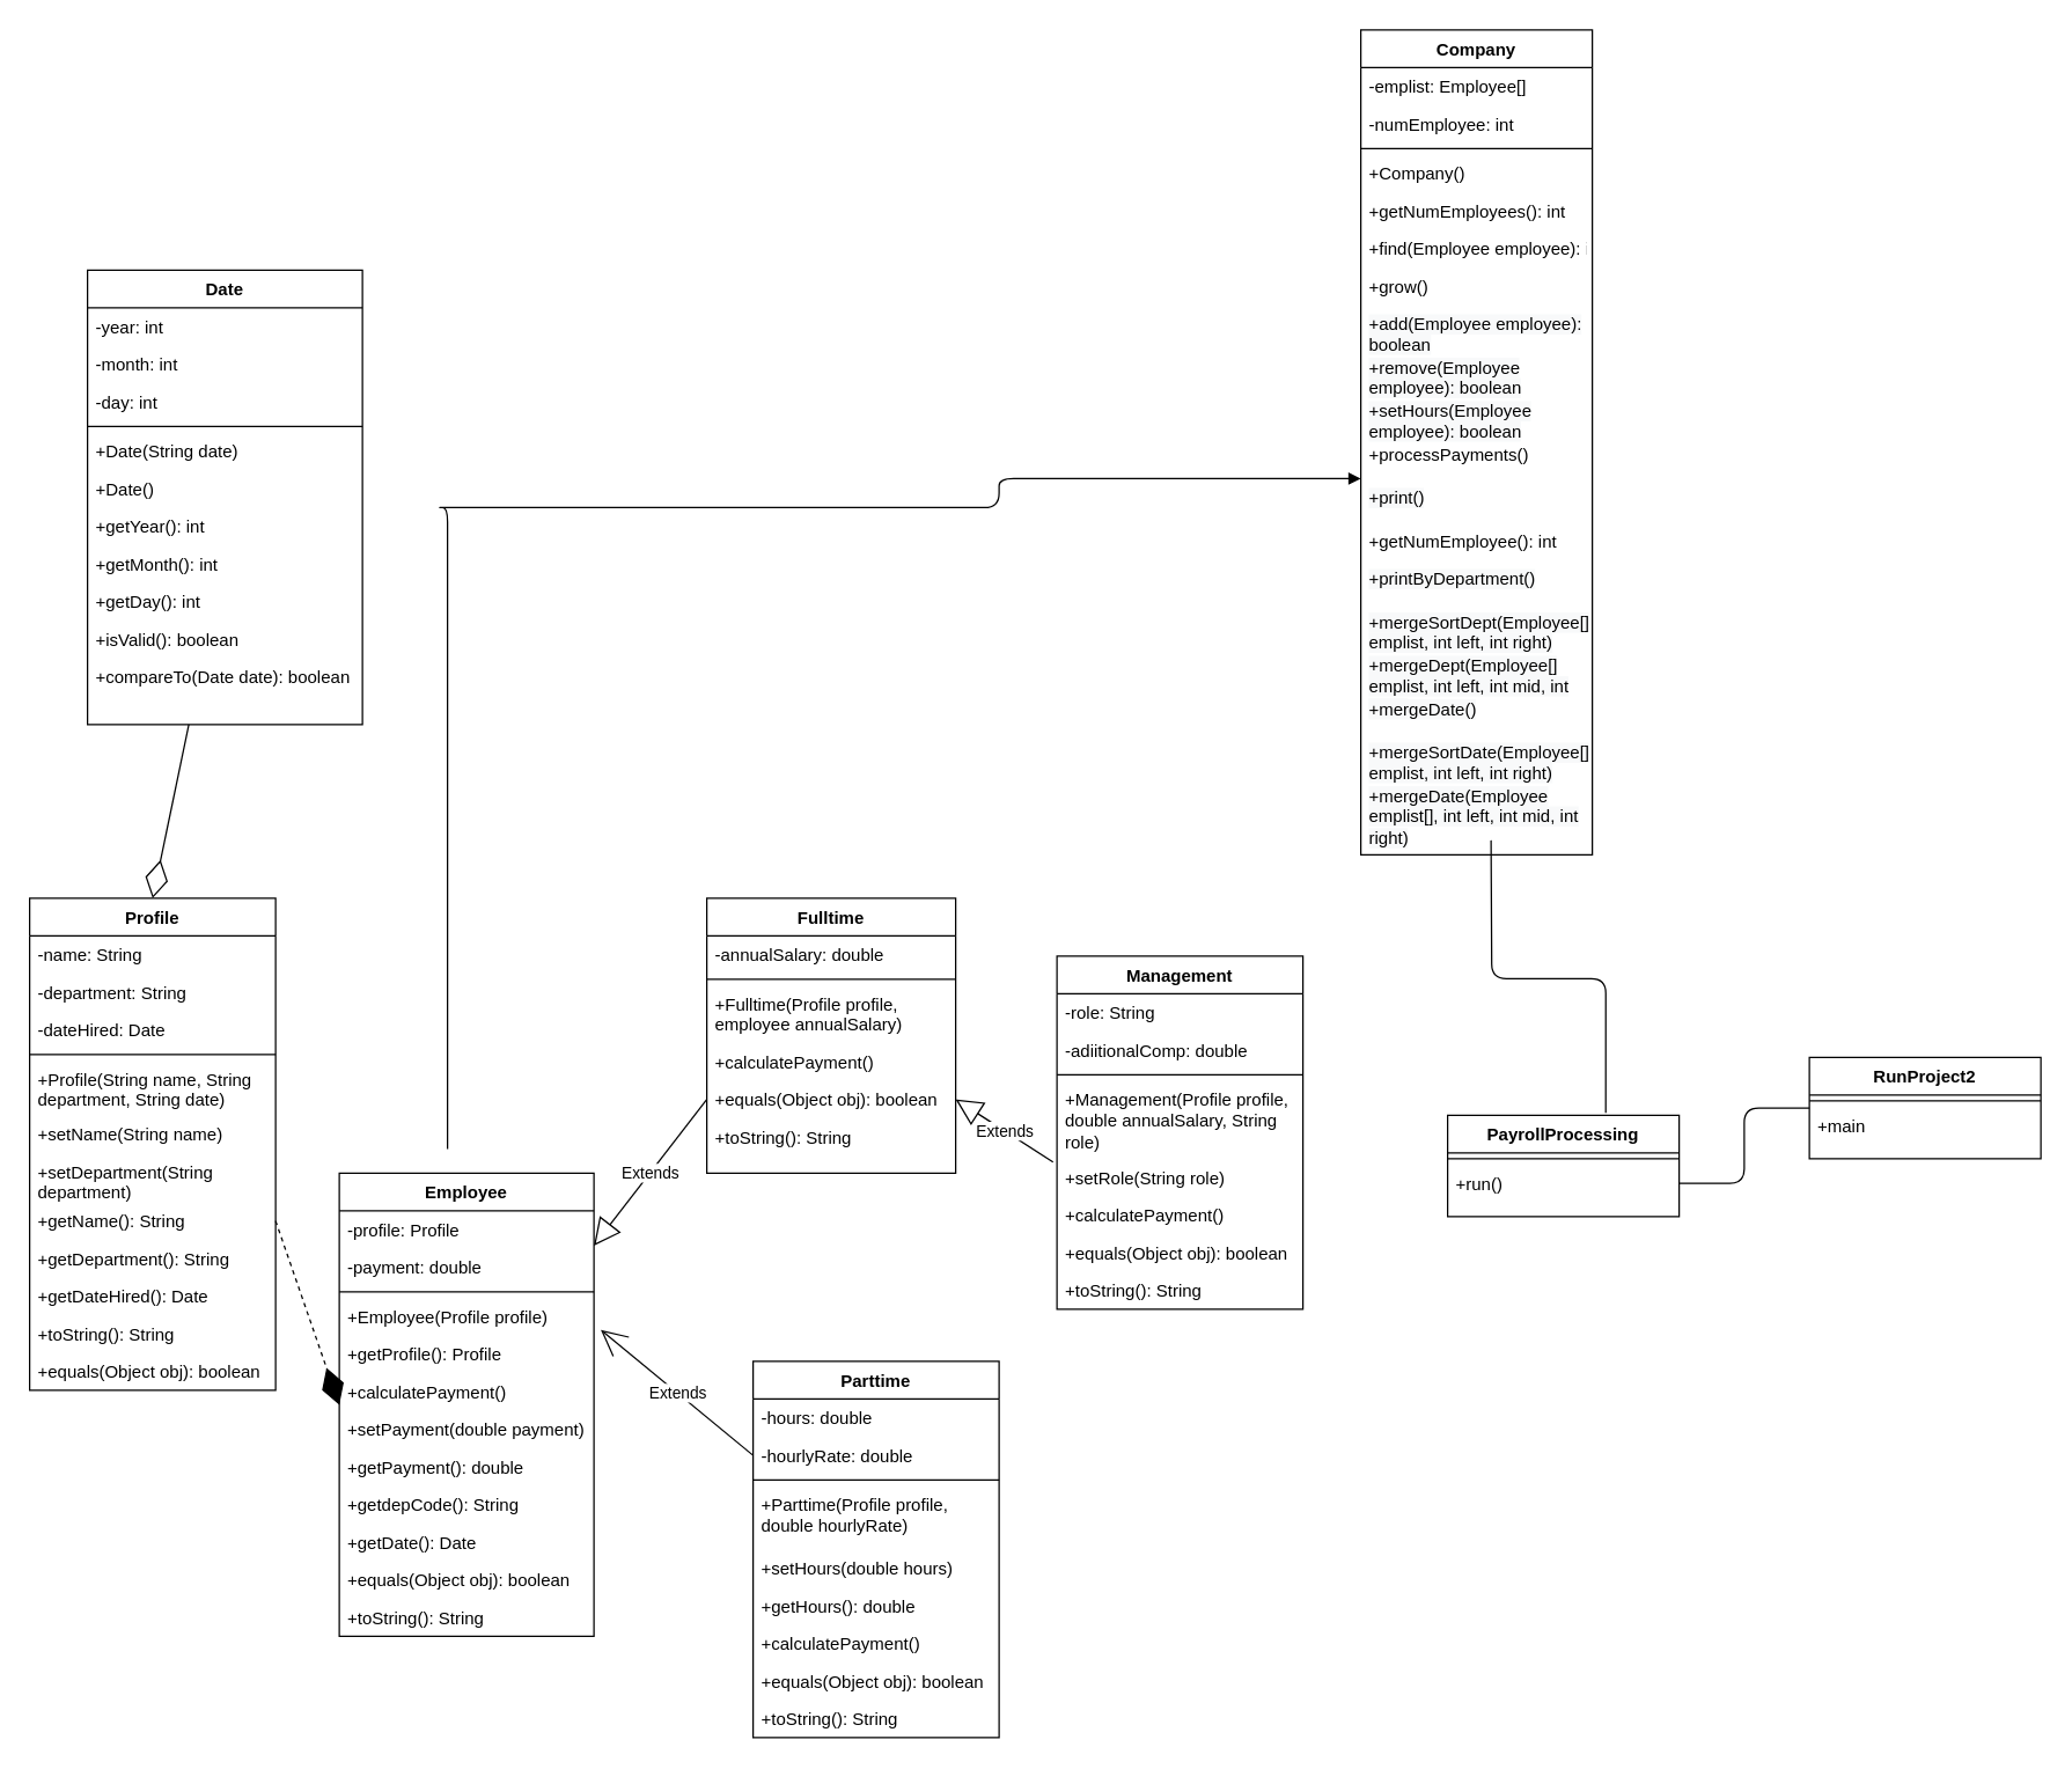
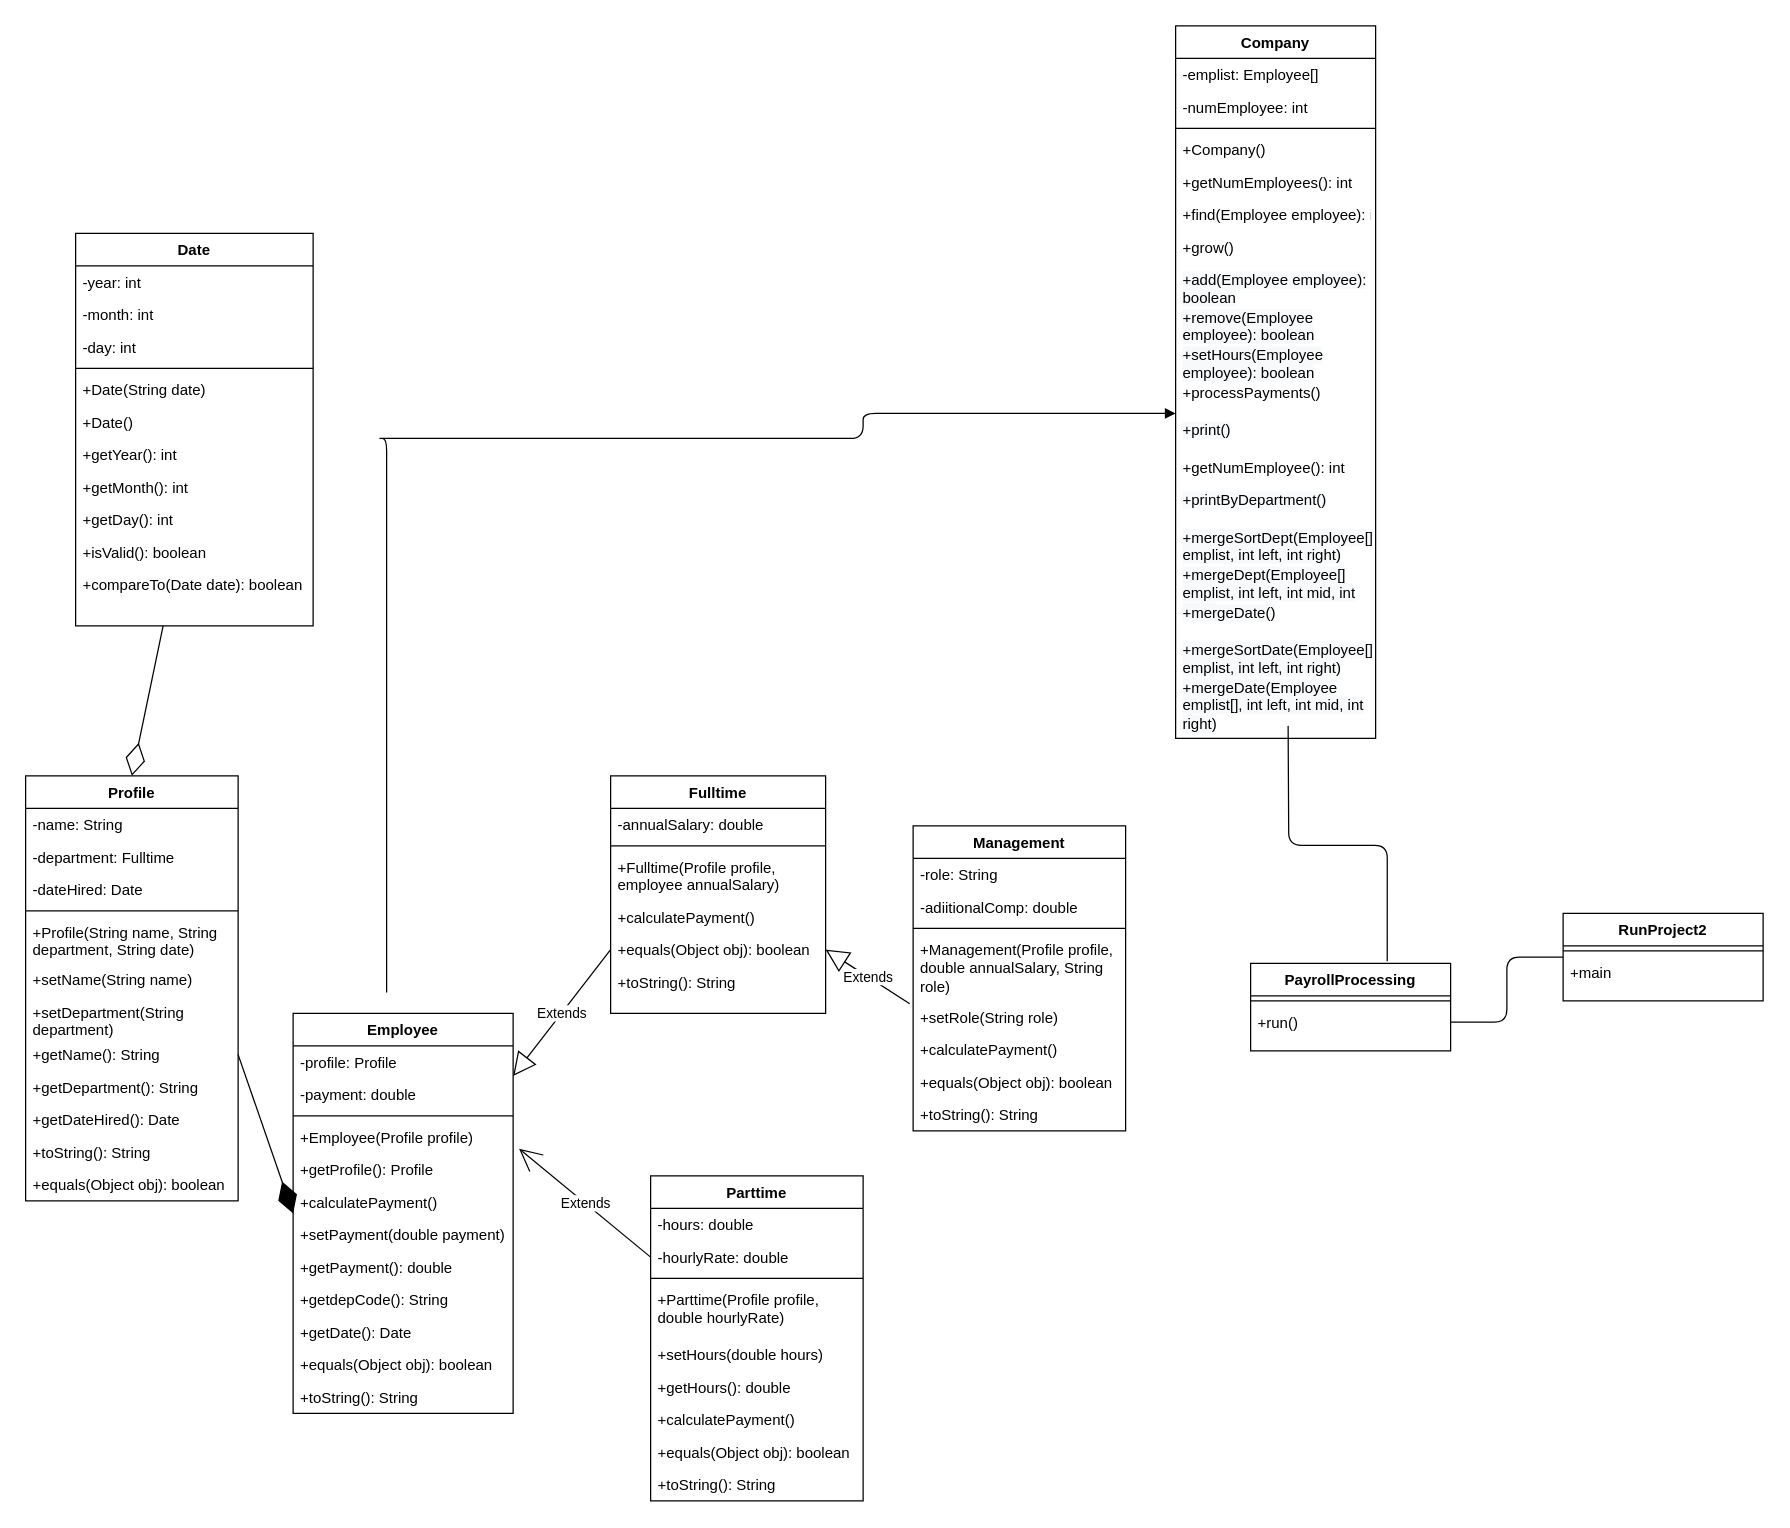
- <mxCell id="78" value="-department: String" style="text;align=left;verticalAlign=top;spacingLeft=4;spacingRight=4;overflow=hidden;rotatable=0;points=[[0,0.5],[1,0.5]];portConstraint=eastwest;" vertex="1" parent="76"><mxGeometry y="52" width="170" height="26" as="geometry" /></mxCell>
+ <mxCell id="78" value="-department: Fulltime" style="text;align=left;verticalAlign=top;spacingLeft=4;spacingRight=4;overflow=hidden;rotatable=0;points=[[0,0.5],[1,0.5]];portConstraint=eastwest;" vertex="1" parent="76"><mxGeometry y="52" width="170" height="26" as="geometry" /></mxCell>
- <mxCell id="92" value="" style="endArrow=diamondThin;endFill=1;endSize=24;html=1;entryX=0;entryY=0.5;entryDx=0;entryDy=0;exitX=1;exitY=0.5;exitDx=0;exitDy=0;dashed=1;" edge="1" parent="1" source="84" target="50"><mxGeometry width="160" relative="1" as="geometry"><mxPoint x="380" y="975" as="sourcePoint" /><mxPoint x="630" y="880" as="targetPoint" /></mxGeometry></mxCell>
+ <mxCell id="92" value="" style="endArrow=diamondThin;endFill=1;endSize=24;html=1;entryX=0;entryY=0.5;entryDx=0;entryDy=0;exitX=1;exitY=0.5;exitDx=0;exitDy=0;" edge="1" parent="1" source="84" target="50"><mxGeometry width="160" relative="1" as="geometry"><mxPoint x="380" y="975" as="sourcePoint" /><mxPoint x="630" y="880" as="targetPoint" /></mxGeometry></mxCell>
